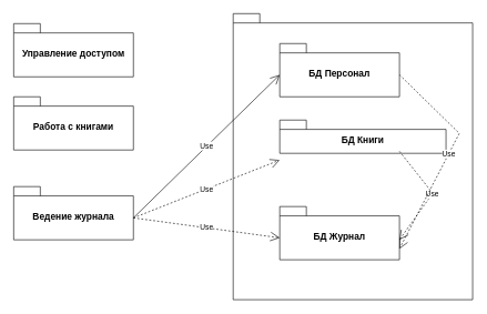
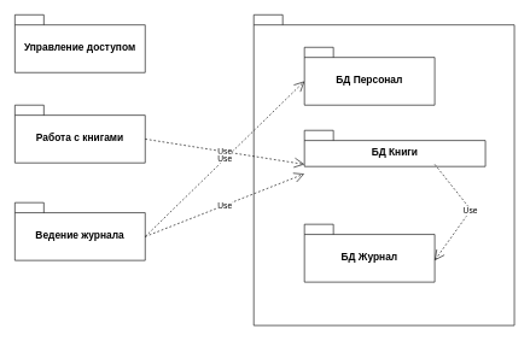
- <mxCell id="2" value="&lt;font style=&quot;font-size: 14px;&quot;&gt;Управление доступом&lt;/font&gt;" style="shape=folder;fontStyle=1;spacingTop=10;tabWidth=40;tabHeight=14;tabPosition=left;html=1;whiteSpace=wrap;" parent="1" vertex="1"><mxGeometry x="20" y="35" width="180" height="80" as="geometry" /></mxCell>
+ <mxCell id="2" value="&lt;font style=&quot;font-size: 14px;&quot;&gt;Управление доступом&lt;/font&gt;" style="shape=folder;fontStyle=1;spacingTop=10;tabWidth=40;tabHeight=14;tabPosition=left;html=1;whiteSpace=wrap;" parent="1" vertex="1"><mxGeometry x="20" y="20" width="180" height="80" as="geometry" /></mxCell>
+ <mxCell id="12" value="Use" style="endArrow=open;endSize=12;dashed=1;html=1;rounded=0;exitX=0;exitY=0;exitDx=180;exitDy=47;exitPerimeter=0;entryX=0;entryY=0;entryDx=0;entryDy=47;entryPerimeter=0;" parent="1" source="3" target="7" edge="1"><mxGeometry width="160" relative="1" as="geometry"><mxPoint x="250" y="160" as="sourcePoint" /><mxPoint x="410" y="160" as="targetPoint" /></mxGeometry></mxCell>
- <mxCell id="11" value="Use" style="endArrow=open;endSize=12;dashed=1;html=1;rounded=0;exitX=0;exitY=0;exitDx=180;exitDy=47;exitPerimeter=0;entryX=0;entryY=0;entryDx=180;entryDy=63.5;entryPerimeter=0;" parent="1" source="6" target="8" edge="1"><mxGeometry width="160" relative="1" as="geometry"><mxPoint x="670" y="160" as="sourcePoint" /><mxPoint x="830" y="160" as="targetPoint" /><Array as="points"><mxPoint x="690" y="200" /></Array></mxGeometry></mxCell>
- <mxCell id="13" value="Use" style="endArrow=open;endSize=12;dashed=0;html=1;rounded=0;entryX=0;entryY=0;entryDx=0;entryDy=47;entryPerimeter=0;exitX=0;exitY=0;exitDx=180;exitDy=47;exitPerimeter=0;" parent="1" source="4" target="6" edge="1"><mxGeometry width="160" relative="1" as="geometry"><mxPoint x="210" y="320" as="sourcePoint" /><mxPoint x="420" y="260" as="targetPoint" /></mxGeometry></mxCell>
+ <mxCell id="13" value="Use" style="endArrow=open;endSize=12;dashed=1;html=1;rounded=0;entryX=0;entryY=0;entryDx=0;entryDy=47;entryPerimeter=0;exitX=0;exitY=0;exitDx=180;exitDy=47;exitPerimeter=0;" parent="1" source="4" target="6" edge="1"><mxGeometry width="160" relative="1" as="geometry"><mxPoint x="210" y="320" as="sourcePoint" /><mxPoint x="420" y="260" as="targetPoint" /></mxGeometry></mxCell>
- <mxCell id="9" value="Use" style="endArrow=open;endSize=12;dashed=1;html=1;rounded=0;exitX=0;exitY=0;exitDx=180;exitDy=47;exitPerimeter=0;entryX=0;entryY=0;entryDx=0;entryDy=47;entryPerimeter=0;" parent="1" source="4" target="8" edge="1"><mxGeometry width="160" relative="1" as="geometry"><mxPoint x="70" y="520" as="sourcePoint" /><mxPoint x="230" y="520" as="targetPoint" /></mxGeometry></mxCell>
